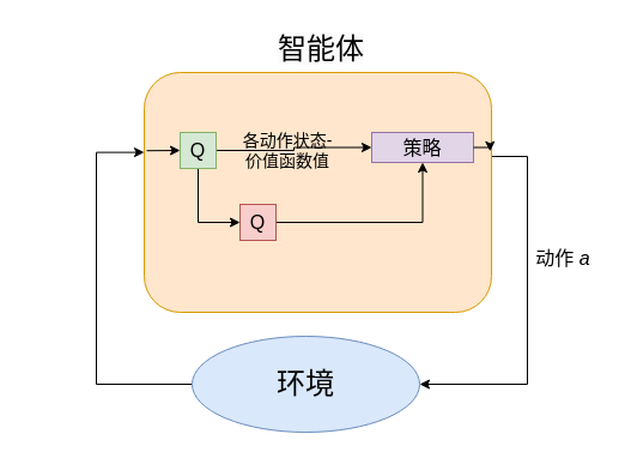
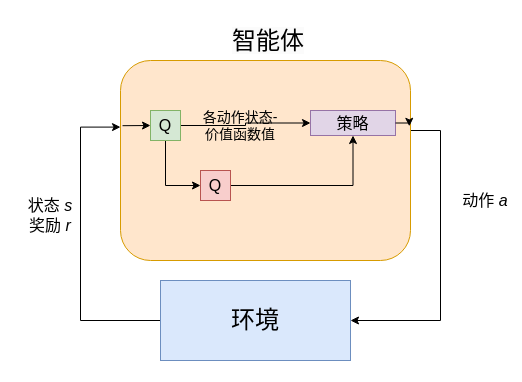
+ <mxCell id="7" value="状态 &lt;i&gt;s&lt;/i&gt;&lt;div&gt;奖励&lt;i&gt; r&lt;/i&gt;&lt;/div&gt;" style="text;html=1;align=center;verticalAlign=middle;whiteSpace=wrap;rounded=0;fontSize=16;" parent="1" vertex="1"><mxGeometry x="20" y="200" width="60" height="30" as="geometry" /></mxCell>
- <mxCell id="6" value="动作 &lt;i&gt;a&lt;/i&gt;" style="text;html=1;align=center;verticalAlign=middle;whiteSpace=wrap;rounded=0;fontSize=16;" parent="1" vertex="1"><mxGeometry x="440" y="200" width="60" height="30" as="geometry" /></mxCell>
+ <mxCell id="6" value="动作 &lt;i&gt;a&lt;/i&gt;" style="text;html=1;align=center;verticalAlign=middle;whiteSpace=wrap;rounded=0;fontSize=16;" parent="1" vertex="1"><mxGeometry x="455" y="185" width="60" height="30" as="geometry" /></mxCell>
- <mxCell id="3" value="&lt;font style=&quot;font-size: 24px;&quot;&gt;环境&lt;/font&gt;" style="ellipse;whiteSpace=wrap;html=1;fillColor=#dae8fc;strokeColor=#6c8ebf;" parent="1" vertex="1"><mxGeometry x="160" y="280" width="190" height="80" as="geometry" /></mxCell>
+ <mxCell id="3" value="&lt;font style=&quot;font-size: 24px;&quot;&gt;环境&lt;/font&gt;" style="whiteSpace=wrap;html=1;fillColor=#dae8fc;strokeColor=#6c8ebf;rounded=0;" parent="1" vertex="1"><mxGeometry x="160" y="280" width="190" height="80" as="geometry" /></mxCell>
